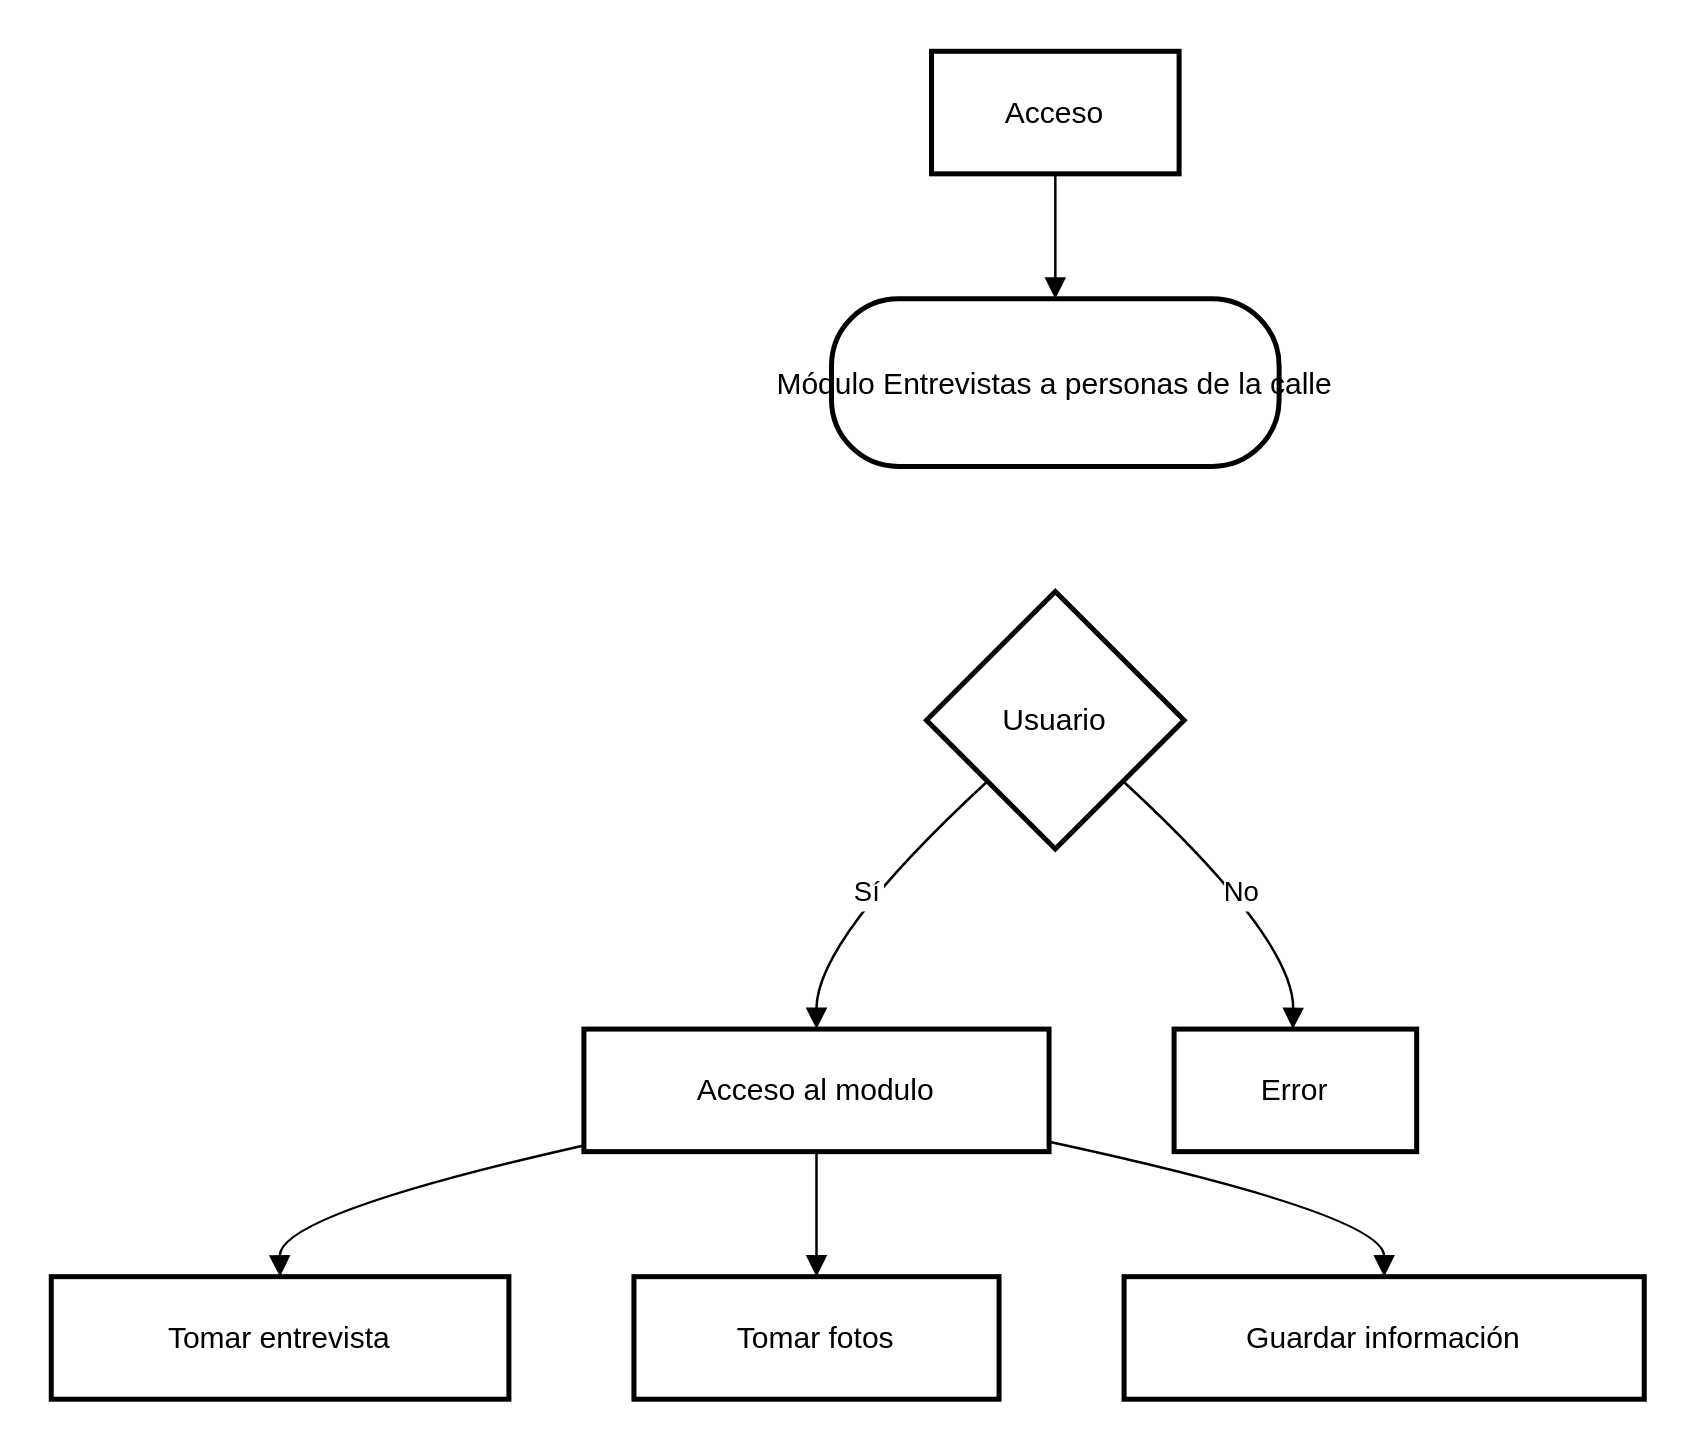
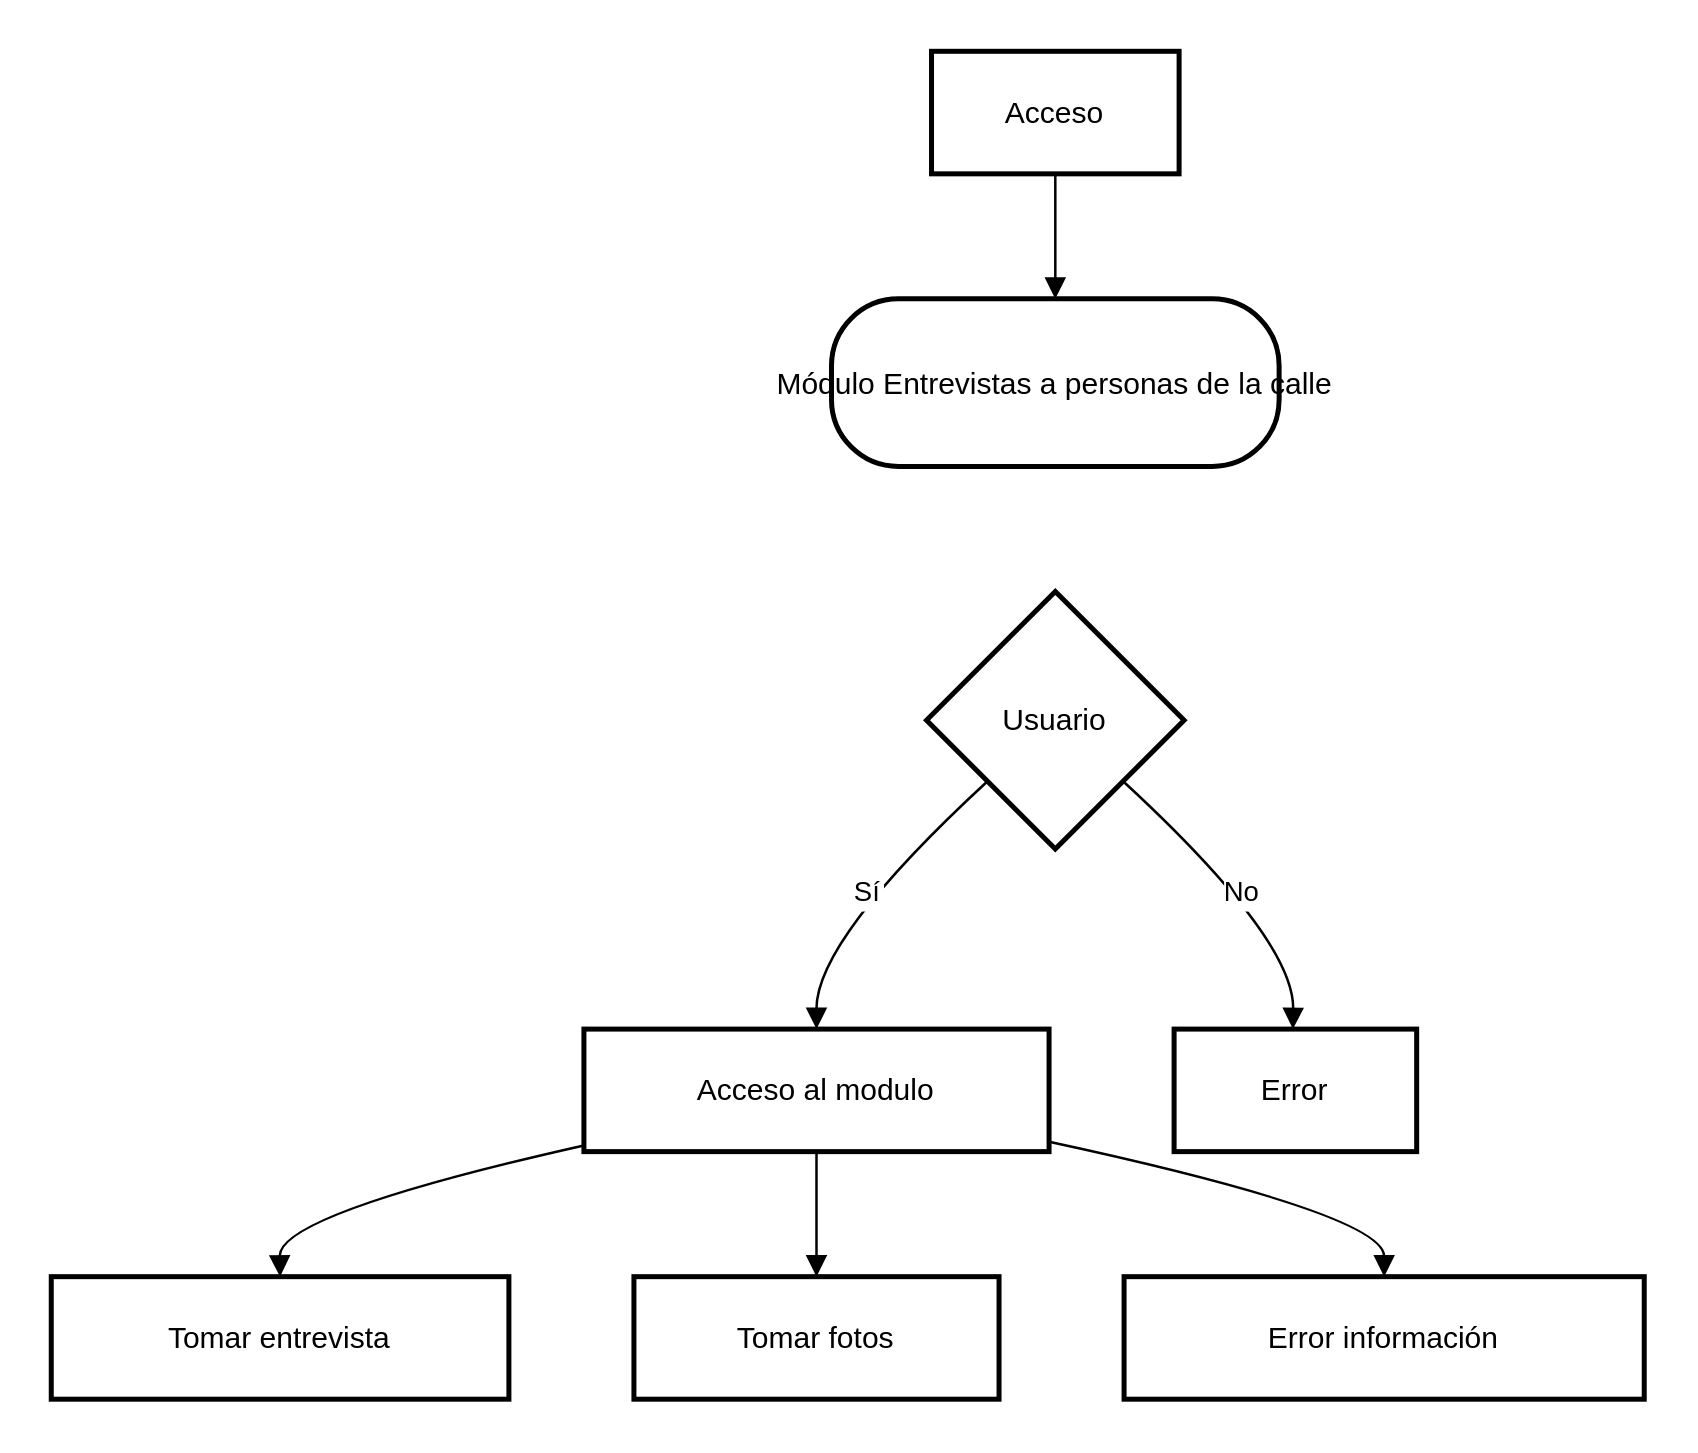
- <mxCell id="9" value="Guardar información" style="whiteSpace=wrap;strokeWidth=2;" vertex="1" parent="1"><mxGeometry x="449" y="510" width="208" height="49" as="geometry" /></mxCell>
+ <mxCell id="9" value="Error información" style="whiteSpace=wrap;strokeWidth=2;" vertex="1" parent="1"><mxGeometry x="449" y="510" width="208" height="49" as="geometry" /></mxCell>
